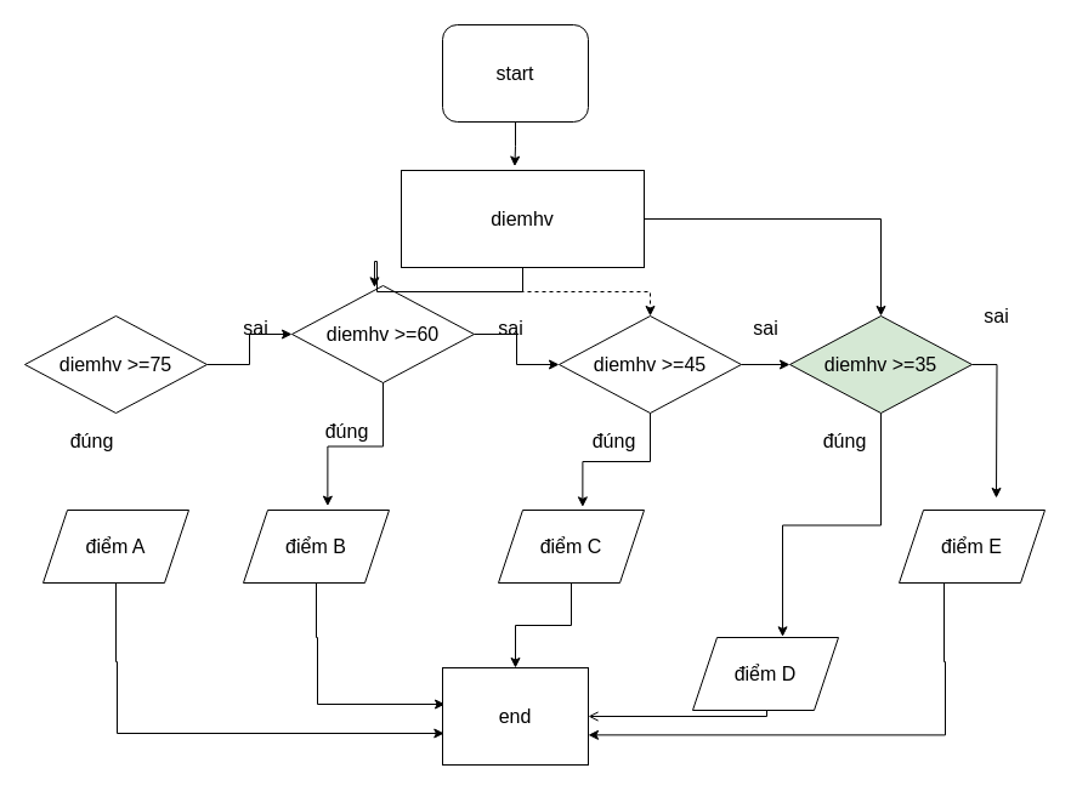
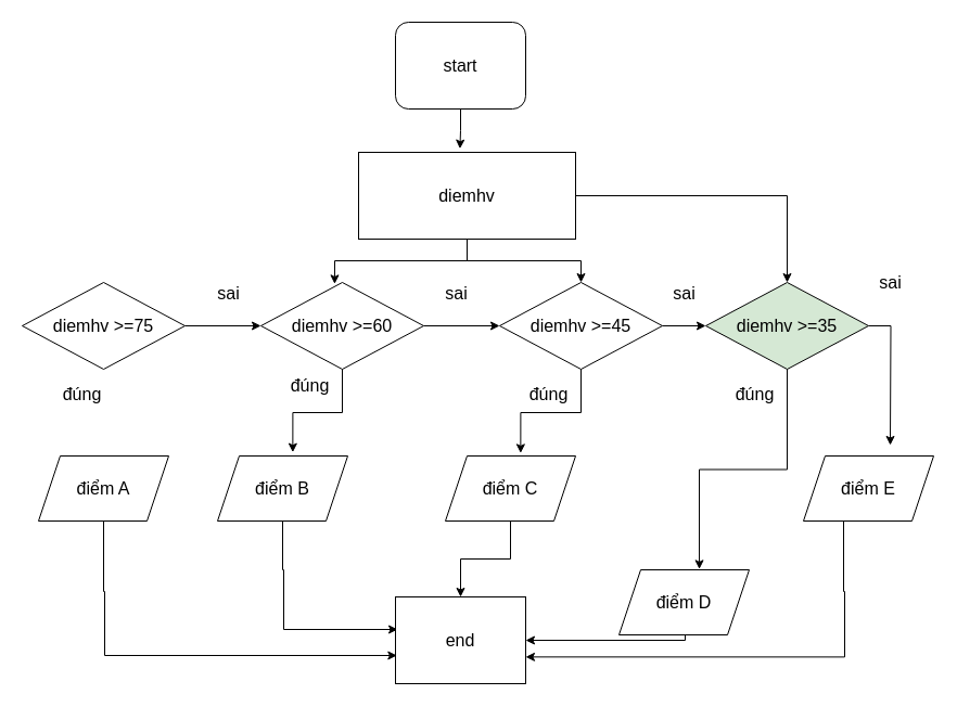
- <mxCell id="3" style="edgeStyle=orthogonalEdgeStyle;rounded=0;orthogonalLoop=1;jettySize=auto;html=1;entryX=0.5;entryY=0;entryDx=0;entryDy=0;fontSize=16;dashed=1;" edge="1" parent="1" source="5" target="12"><mxGeometry relative="1" as="geometry" /></mxCell>
+ <mxCell id="3" style="edgeStyle=orthogonalEdgeStyle;rounded=0;orthogonalLoop=1;jettySize=auto;html=1;entryX=0.5;entryY=0;entryDx=0;entryDy=0;fontSize=16;" edge="1" parent="1" source="5" target="12"><mxGeometry relative="1" as="geometry" /></mxCell>
- <mxCell id="10" value="diemhv &amp;gt;=60" style="rhombus;whiteSpace=wrap;html=1;fontSize=16;" vertex="1" parent="1"><mxGeometry x="240" y="235" width="150" height="80" as="geometry" /></mxCell>
+ <mxCell id="10" value="diemhv &amp;gt;=60" style="rhombus;whiteSpace=wrap;html=1;fontSize=16;" vertex="1" parent="1"><mxGeometry x="240" y="260" width="150" height="80" as="geometry" /></mxCell>
- <mxCell id="21" style="edgeStyle=orthogonalEdgeStyle;rounded=0;orthogonalLoop=1;jettySize=auto;html=1;entryX=1;entryY=0.5;entryDx=0;entryDy=0;fontSize=16;endArrow=open;" edge="1" parent="1" source="22" target="25"><mxGeometry relative="1" as="geometry"><mxPoint x="630" y="590" as="targetPoint" /><Array as="points"><mxPoint x="630" y="535" /><mxPoint x="631" y="535" /><mxPoint x="631" y="590" /></Array></mxGeometry></mxCell>
+ <mxCell id="21" style="edgeStyle=orthogonalEdgeStyle;rounded=0;orthogonalLoop=1;jettySize=auto;html=1;entryX=1;entryY=0.5;entryDx=0;entryDy=0;fontSize=16;" edge="1" parent="1" source="22" target="25"><mxGeometry relative="1" as="geometry"><mxPoint x="630" y="590" as="targetPoint" /><Array as="points"><mxPoint x="630" y="535" /><mxPoint x="631" y="535" /><mxPoint x="631" y="590" /></Array></mxGeometry></mxCell>
